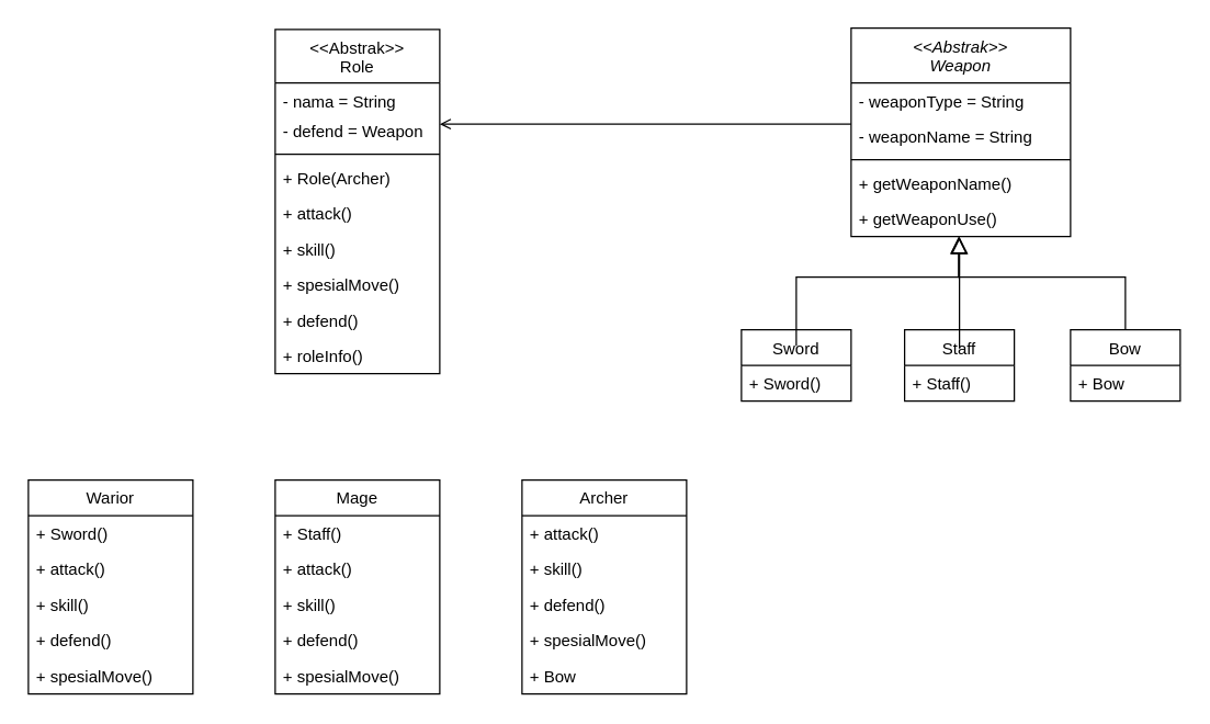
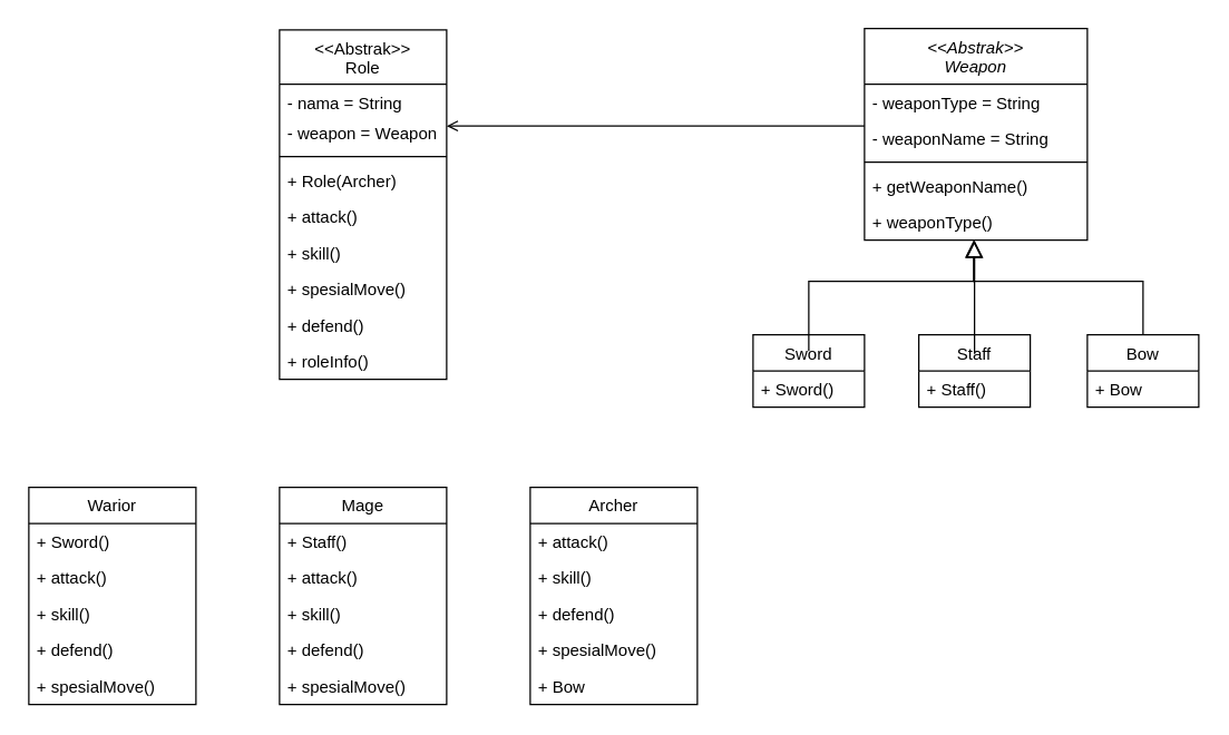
- <mxCell id="16" value="- defend = Weapon" style="text;align=left;verticalAlign=top;spacingLeft=4;spacingRight=4;overflow=hidden;rotatable=0;points=[[0,0.5],[1,0.5]];portConstraint=eastwest;rounded=0;shadow=0;html=0;" parent="14" vertex="1"><mxGeometry y="61" width="120" height="26" as="geometry" /></mxCell>
+ <mxCell id="16" value="- weapon = Weapon" style="text;align=left;verticalAlign=top;spacingLeft=4;spacingRight=4;overflow=hidden;rotatable=0;points=[[0,0.5],[1,0.5]];portConstraint=eastwest;rounded=0;shadow=0;html=0;" parent="14" vertex="1"><mxGeometry y="61" width="120" height="26" as="geometry" /></mxCell>
- <mxCell id="7" value="+ getWeaponUse()" style="text;align=left;verticalAlign=top;spacingLeft=4;spacingRight=4;overflow=hidden;rotatable=0;points=[[0,0.5],[1,0.5]];portConstraint=eastwest;" vertex="1" parent="2"><mxGeometry y="126" width="160" height="26" as="geometry" /></mxCell>
+ <mxCell id="7" value="+ weaponType()" style="text;align=left;verticalAlign=top;spacingLeft=4;spacingRight=4;overflow=hidden;rotatable=0;points=[[0,0.5],[1,0.5]];portConstraint=eastwest;" vertex="1" parent="2"><mxGeometry y="126" width="160" height="26" as="geometry" /></mxCell>
